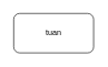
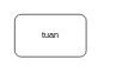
- <mxCell id="2" value="tuan&lt;br&gt;" style="rounded=1;whiteSpace=wrap;html=1;" vertex="1" parent="1"><mxGeometry x="20" y="20" width="120" height="60" as="geometry" /></mxCell>
+ <mxCell id="2" value="tuan&lt;br&gt;" style="rounded=1;whiteSpace=wrap;html=1;" vertex="1" parent="1"><mxGeometry x="20" y="20" width="100" height="60" as="geometry" /></mxCell>
